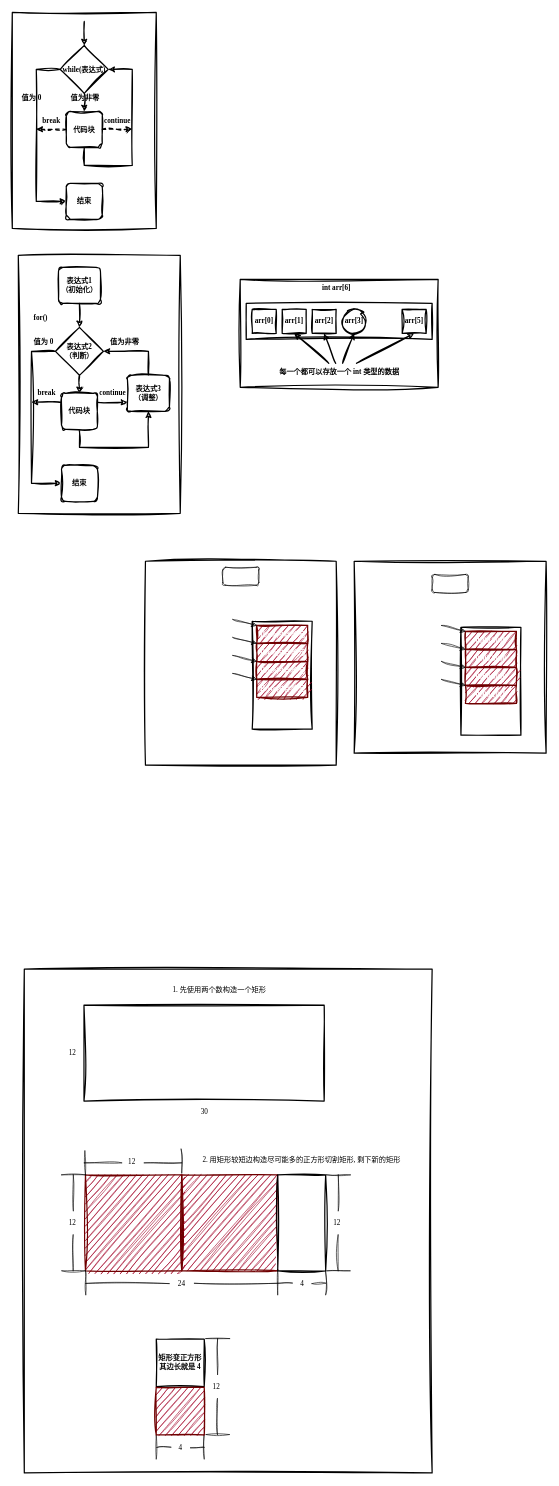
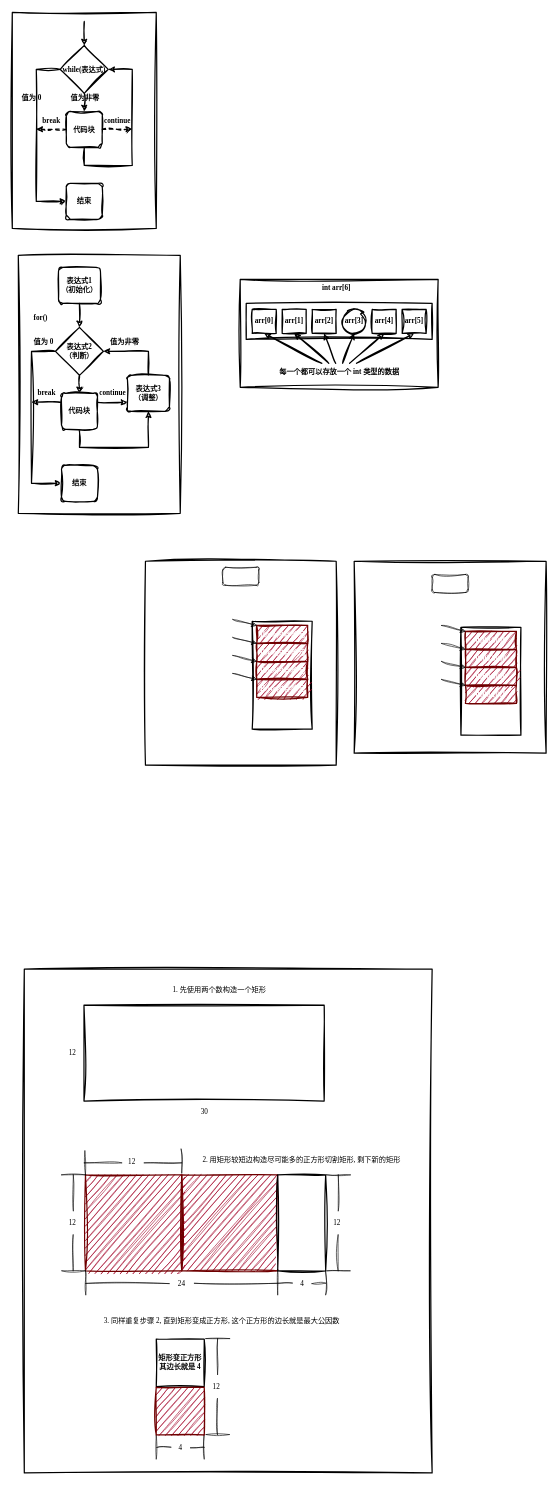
+ <mxCell id="58" value="arr[4]" style="rounded=0;whiteSpace=wrap;html=1;strokeWidth=2;fontFamily=Comic Sans MS;fontStyle=1;sketch=1;curveFitting=1;jiggle=2;" parent="1" vertex="1"><mxGeometry x="620" y="515" width="40" height="40" as="geometry" /></mxCell>
+ <mxCell id="61" style="rounded=0;orthogonalLoop=1;jettySize=auto;html=1;entryX=0.5;entryY=1;entryDx=0;entryDy=0;strokeWidth=2;fontFamily=Comic Sans MS;fontStyle=1;sketch=1;curveFitting=1;jiggle=2;" parent="1" source="62" target="54" edge="1"><mxGeometry relative="1" as="geometry"><mxPoint x="440" y="595" as="sourcePoint" /><mxPoint x="460" y="605" as="targetPoint" /></mxGeometry></mxCell>
+ <mxCell id="66" style="rounded=0;orthogonalLoop=1;jettySize=auto;html=1;entryX=0.5;entryY=1;entryDx=0;entryDy=0;strokeWidth=2;fontFamily=Comic Sans MS;fontStyle=1;sketch=1;curveFitting=1;jiggle=2;" parent="1" source="62" target="58" edge="1"><mxGeometry relative="1" as="geometry"><mxPoint x="546" y="615" as="sourcePoint" /><mxPoint x="600" y="565" as="targetPoint" /></mxGeometry></mxCell>
+ <mxCell id="129" value="3. 同样重复步骤 2, 直到矩形变成正方形, 这个正方形的边长就是最大公因数" style="text;html=1;align=center;verticalAlign=middle;resizable=0;points=[];autosize=1;strokeColor=none;fillColor=none;fontFamily=Comic Sans MS;" vertex="1" parent="1"><mxGeometry x="158.75" y="2187" width="420" height="30" as="geometry" /></mxCell>
